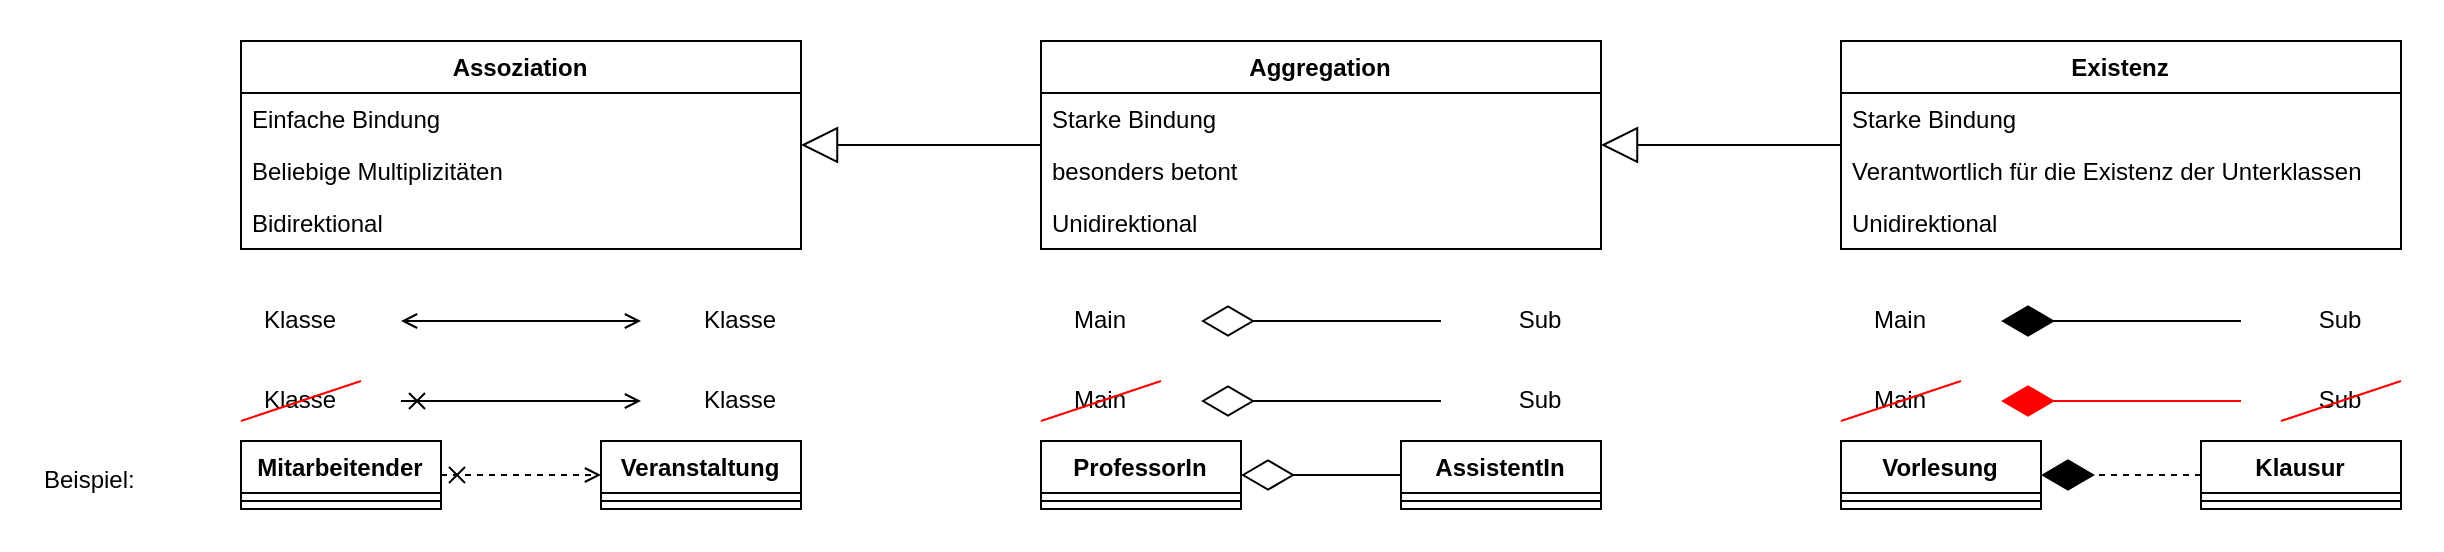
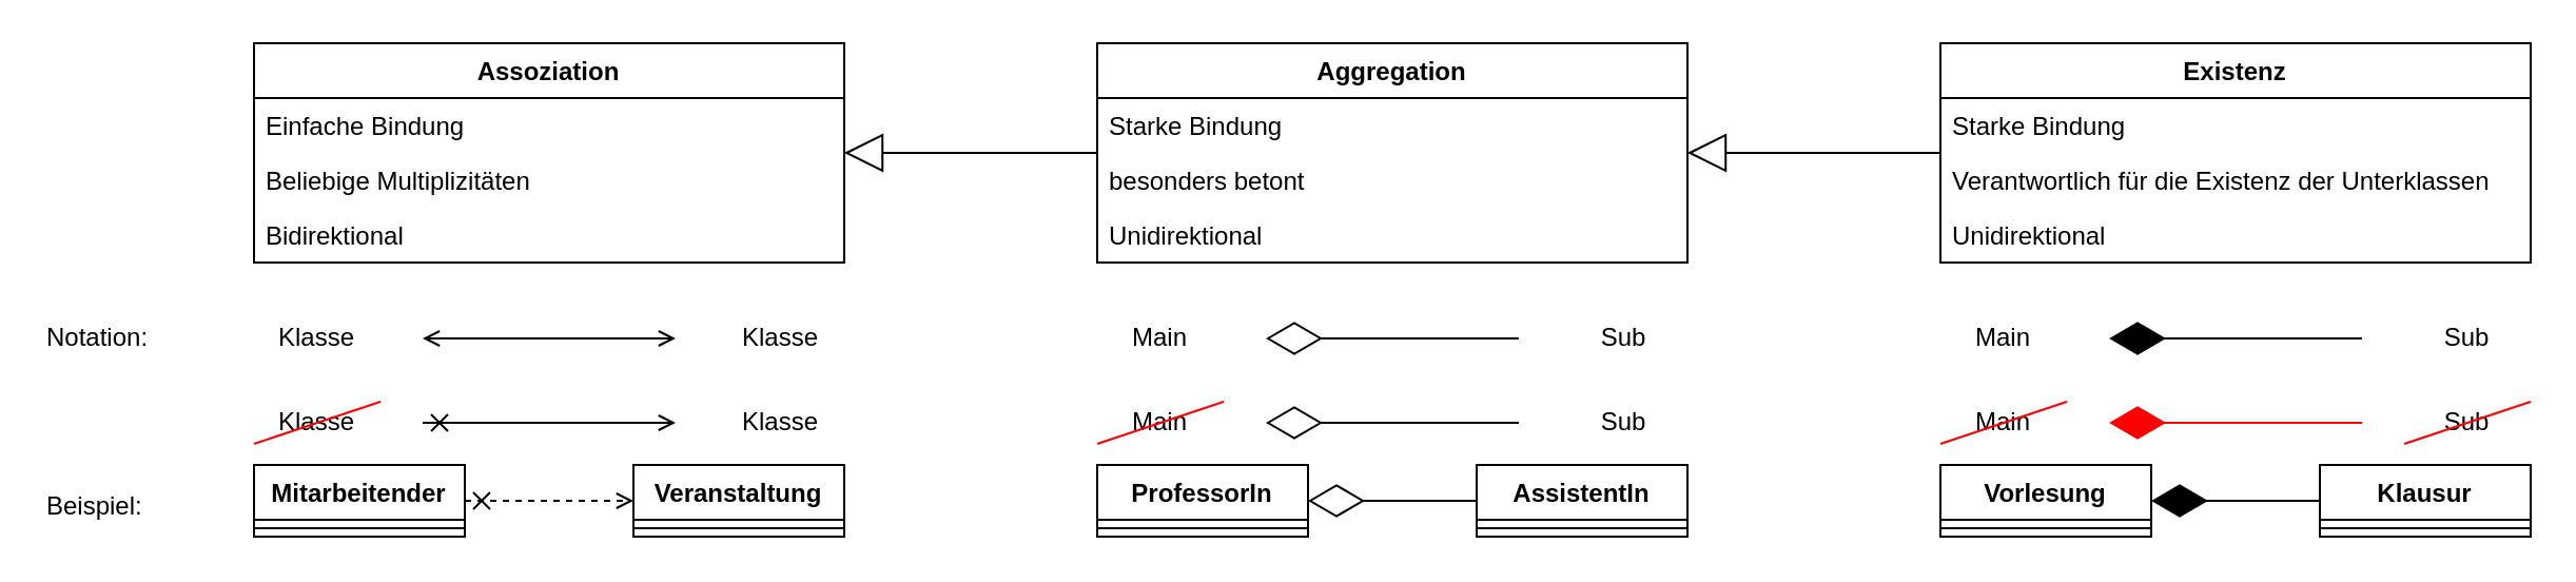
+ <mxCell id="36" value="Notation:" style="text;html=1;strokeColor=none;fillColor=none;align=left;verticalAlign=middle;whiteSpace=wrap;rounded=0;" vertex="1" parent="1"><mxGeometry x="20" y="150" width="100" height="20" as="geometry" /></mxCell>
- <mxCell id="52" value="" style="endArrow=diamondThin;endFill=1;endSize=24;html=1;dashed=1;" edge="1" parent="1" source="50" target="48"><mxGeometry width="160" relative="1" as="geometry"><mxPoint x="1130" y="170" as="sourcePoint" /><mxPoint x="1010" y="170" as="targetPoint" /></mxGeometry></mxCell>
+ <mxCell id="52" value="" style="endArrow=diamondThin;endFill=1;endSize=24;html=1;" edge="1" parent="1" source="50" target="48"><mxGeometry width="160" relative="1" as="geometry"><mxPoint x="1130" y="170" as="sourcePoint" /><mxPoint x="1010" y="170" as="targetPoint" /></mxGeometry></mxCell>
